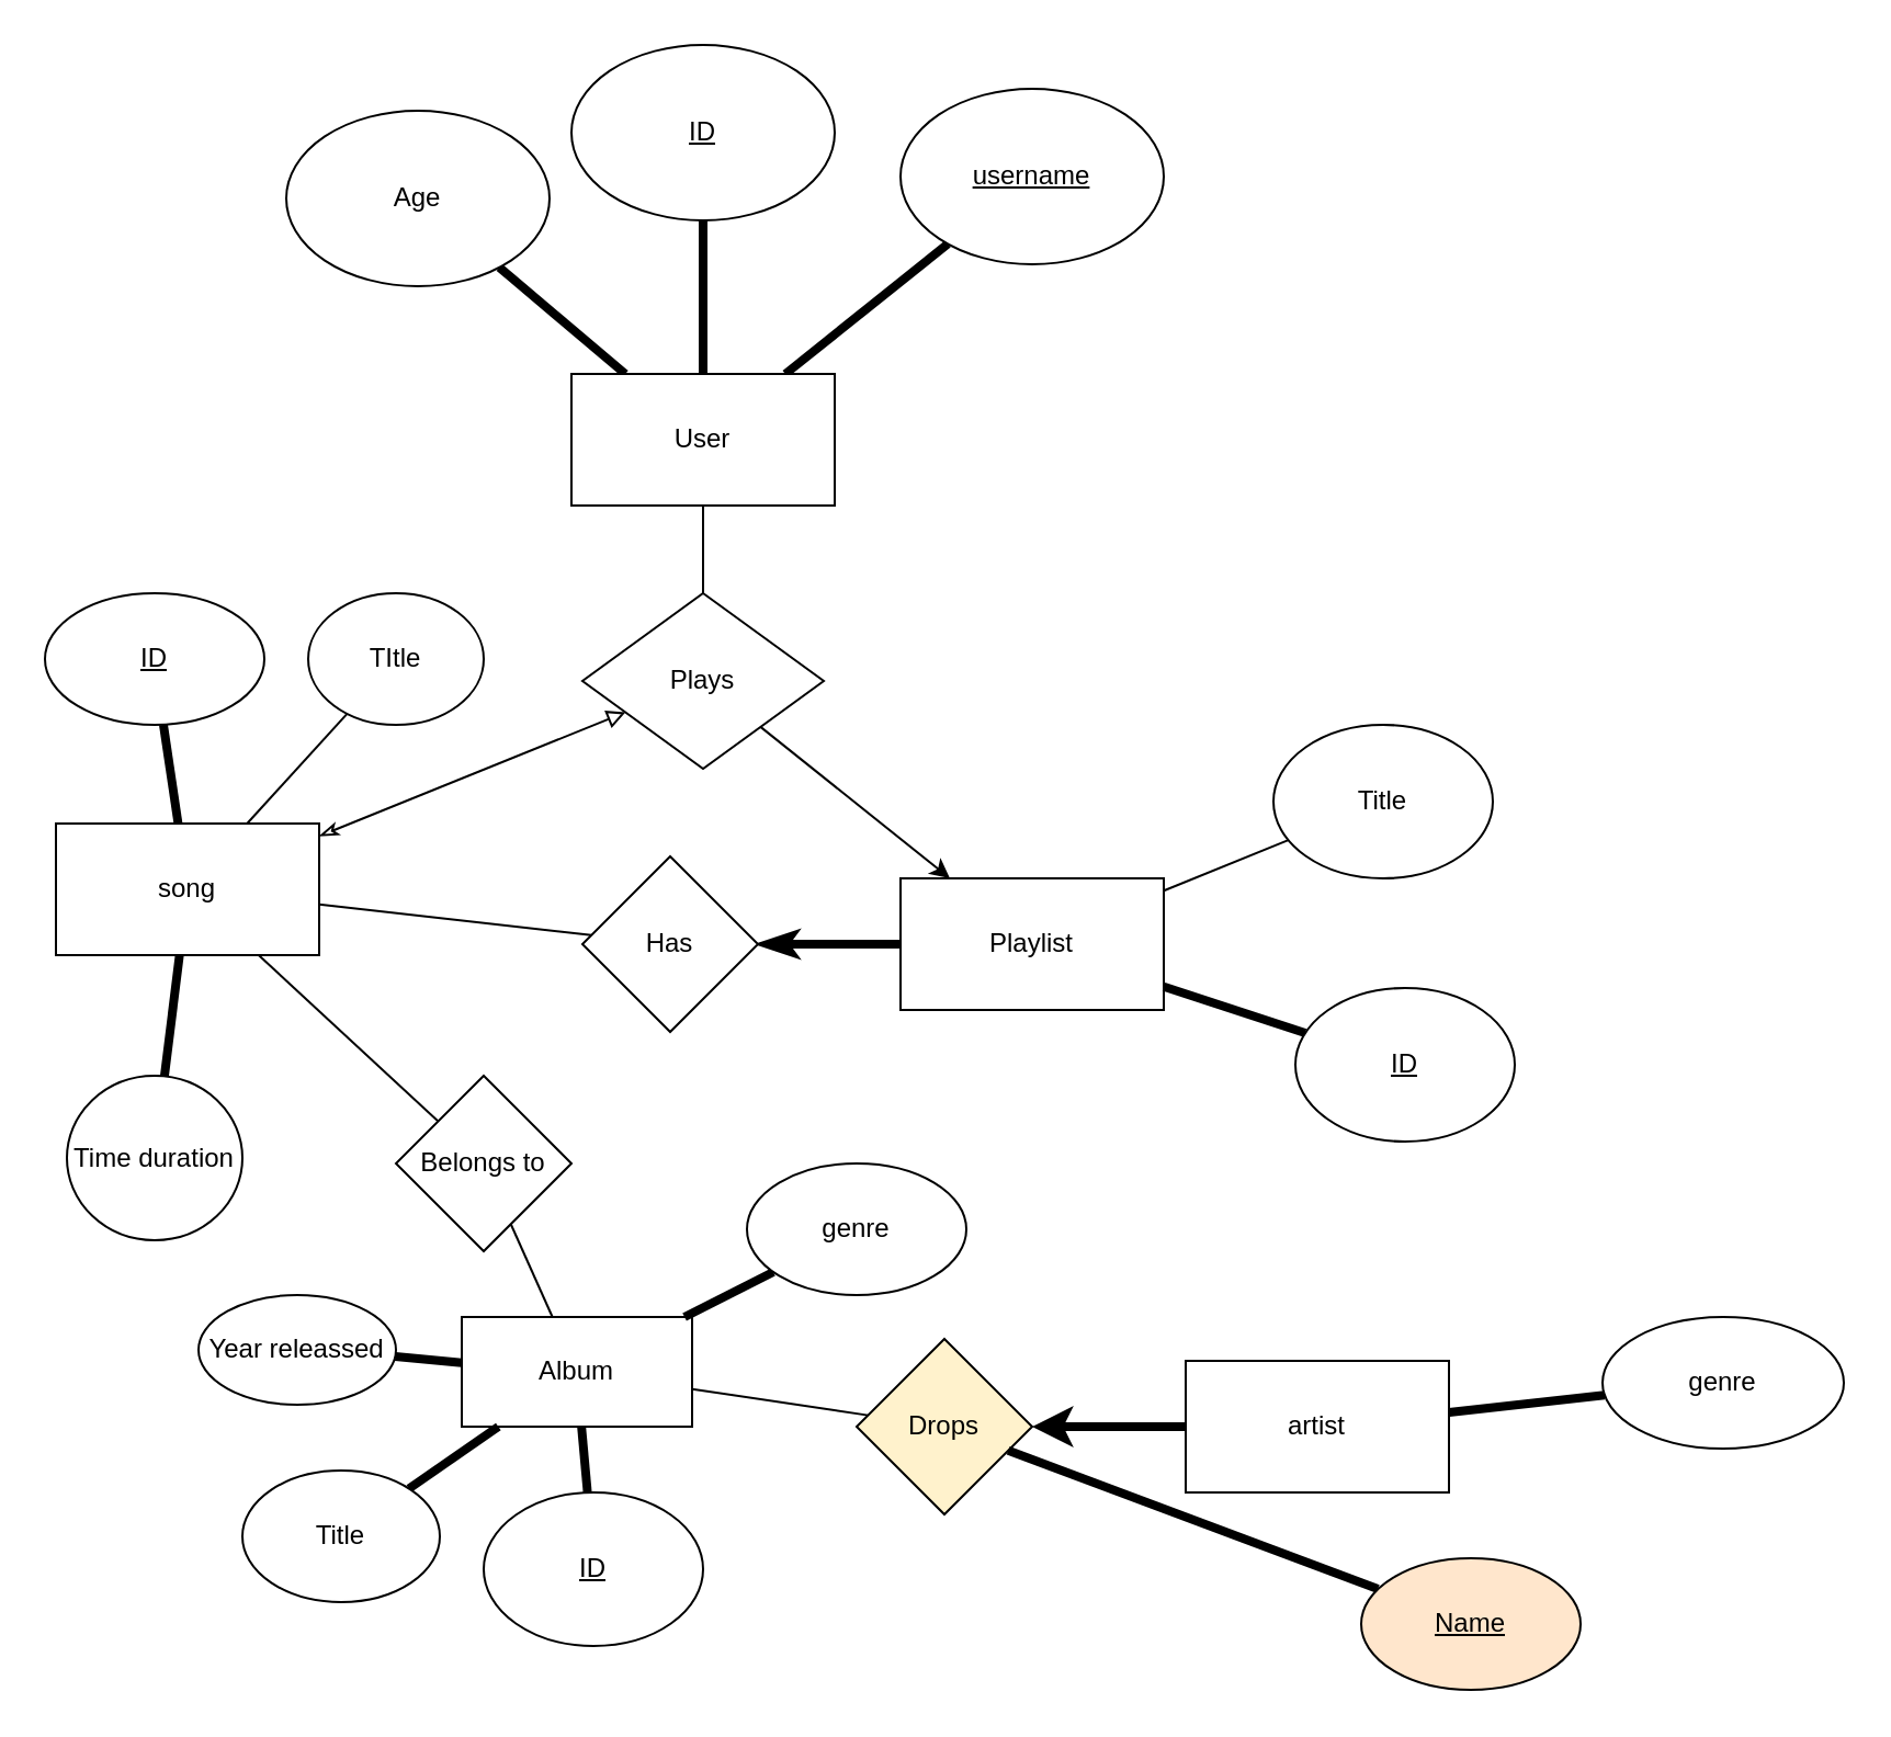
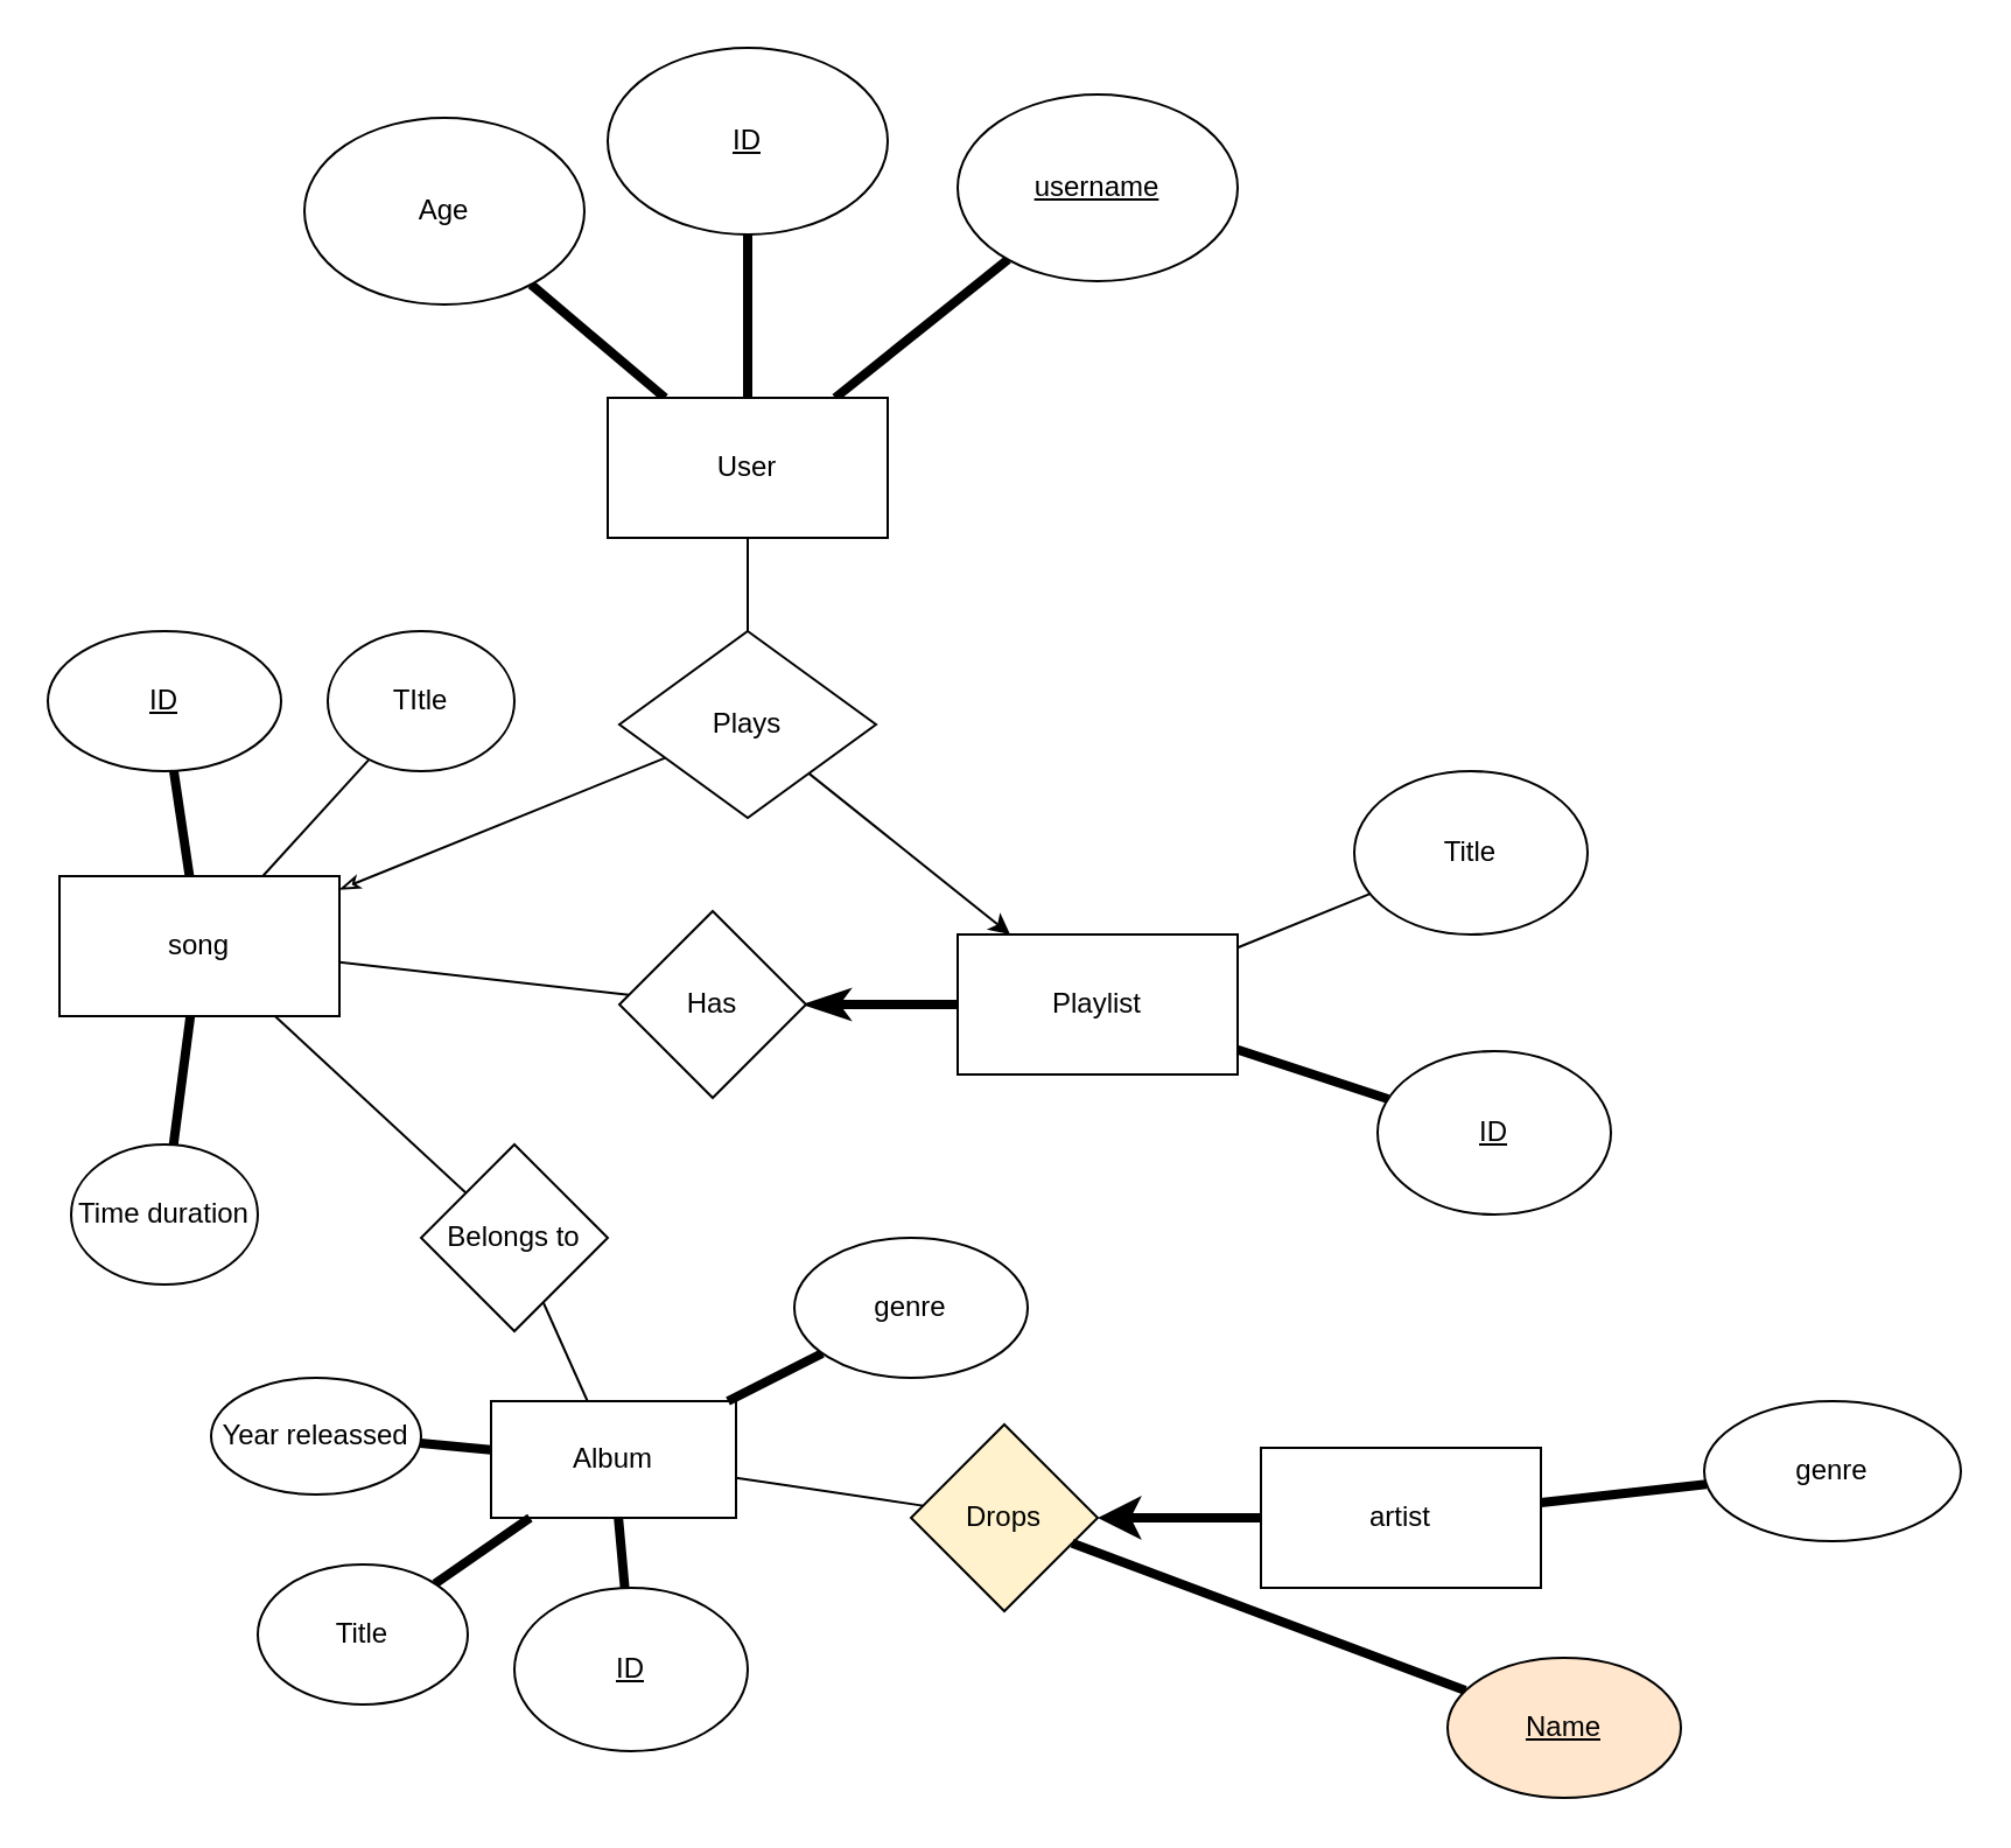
- <mxCell id="9" value="" style="edgeStyle=none;jumpSize=10;html=1;strokeWidth=1;startArrow=classicThin;startFill=0;endArrow=block;endFill=0;" edge="1" parent="1" source="10" target="8"><mxGeometry relative="1" as="geometry" /></mxCell>
+ <mxCell id="9" value="" style="edgeStyle=none;jumpSize=10;html=1;strokeWidth=1;startArrow=classicThin;startFill=0;endArrow=none;endFill=0;" edge="1" parent="1" source="10" target="8"><mxGeometry relative="1" as="geometry" /></mxCell>
- <mxCell id="27" value="Time duration" style="ellipse;whiteSpace=wrap;html=1;" vertex="1" parent="1"><mxGeometry x="30" y="490" width="80" height="75" as="geometry" /></mxCell>
+ <mxCell id="27" value="Time duration" style="ellipse;whiteSpace=wrap;html=1;" vertex="1" parent="1"><mxGeometry x="30" y="490" width="80" height="60" as="geometry" /></mxCell>
